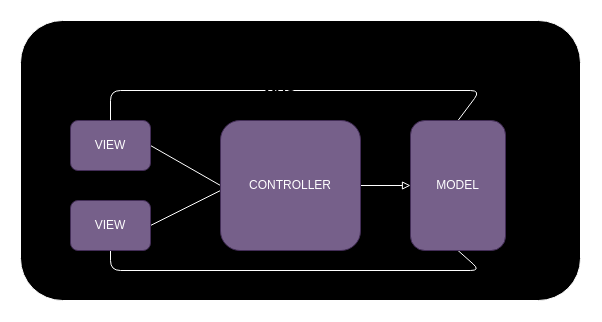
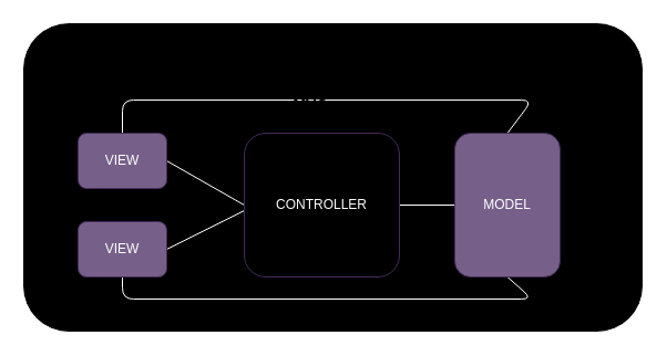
- <mxCell id="10" value="CONTROLLER" style="rounded=1;whiteSpace=wrap;html=1;strokeColor=#432D57;fillColor=#76608a;fontColor=#ffffff;" parent="1" vertex="1"><mxGeometry x="220" y="120" width="140" height="130" as="geometry" /></mxCell>
+ <mxCell id="10" value="CONTROLLER" style="rounded=1;whiteSpace=wrap;html=1;strokeColor=#432D57;fillColor=#000000;fontColor=#ffffff;" parent="1" vertex="1"><mxGeometry x="220" y="120" width="140" height="130" as="geometry" /></mxCell>
- <mxCell id="9" style="edgeStyle=none;html=1;exitX=1;exitY=0.5;exitDx=0;exitDy=0;entryX=0;entryY=0.5;entryDx=0;entryDy=0;endArrow=block;endFill=0;strokeColor=#FFFFFF;" parent="1" source="10" target="11" edge="1"><mxGeometry relative="1" as="geometry" /></mxCell>
+ <mxCell id="9" style="edgeStyle=none;html=1;exitX=1;exitY=0.5;exitDx=0;exitDy=0;entryX=0;entryY=0.5;entryDx=0;entryDy=0;endArrow=none;endFill=0;strokeColor=#FFFFFF;" parent="1" source="10" target="11" edge="1"><mxGeometry relative="1" as="geometry" /></mxCell>
